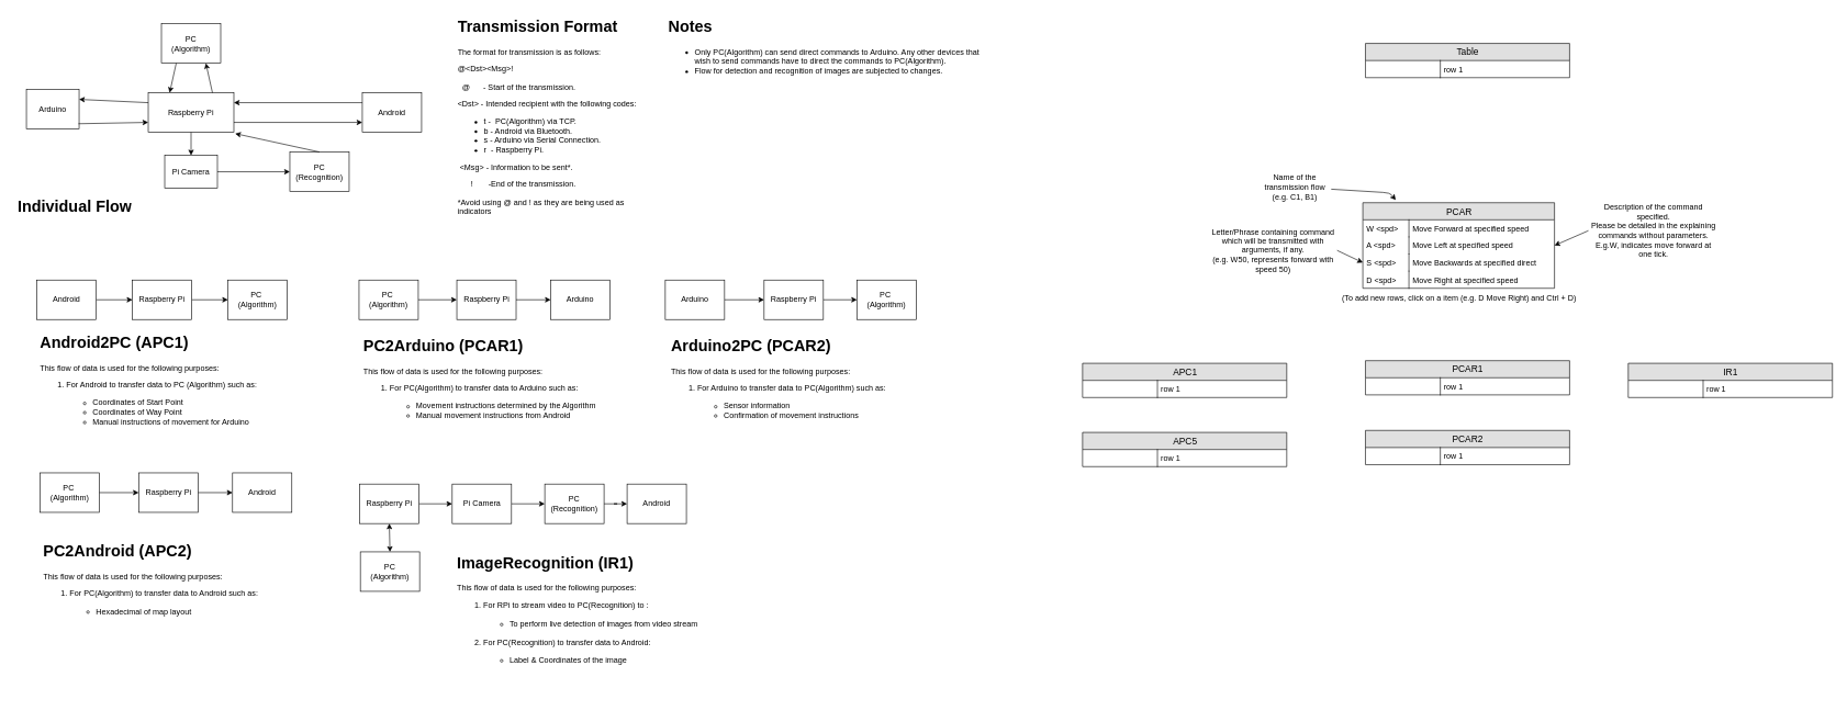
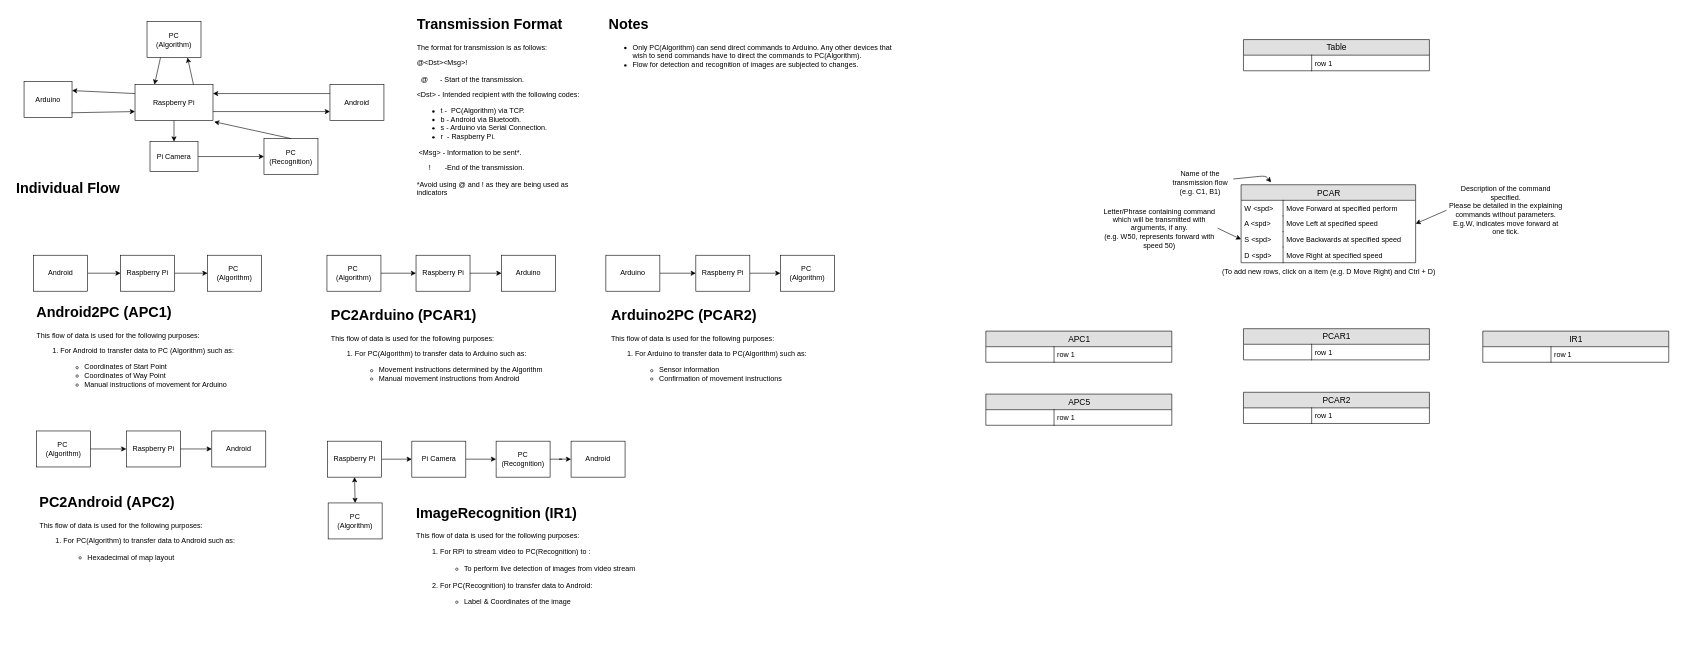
- <mxCell id="19" value="Name of the transmission flow&lt;br&gt;(e.g. C1, B1)" style="text;html=1;strokeColor=none;fillColor=none;align=center;verticalAlign=middle;whiteSpace=wrap;rounded=0;" vertex="1" parent="1"><mxGeometry x="1910" y="270.5" width="110" height="26" as="geometry" /></mxCell>
+ <mxCell id="19" value="Name of the transmission flow&lt;br&gt;(e.g. C1, B1)" style="text;html=1;strokeColor=none;fillColor=none;align=center;verticalAlign=middle;whiteSpace=wrap;rounded=0;" vertex="1" parent="1"><mxGeometry x="1945" y="290.5" width="110" height="26" as="geometry" /></mxCell>
- <mxCell id="26" value="            Move Forward at specified speed" style="shape=partialRectangle;top=0;left=0;right=0;bottom=0;align=left;verticalAlign=top;fillColor=none;spacingLeft=34;spacingRight=4;overflow=hidden;rotatable=0;points=[[0,0.5],[1,0.5]];portConstraint=eastwest;dropTarget=0;fontSize=12;" vertex="1" parent="25"><mxGeometry y="26" width="291" height="26" as="geometry" /></mxCell>
+ <mxCell id="26" value="            Move Forward at specified perform" style="shape=partialRectangle;top=0;left=0;right=0;bottom=0;align=left;verticalAlign=top;fillColor=none;spacingLeft=34;spacingRight=4;overflow=hidden;rotatable=0;points=[[0,0.5],[1,0.5]];portConstraint=eastwest;dropTarget=0;fontSize=12;" vertex="1" parent="25"><mxGeometry y="26" width="291" height="26" as="geometry" /></mxCell>
- <mxCell id="30" value="            Move Backwards at specified direct" style="shape=partialRectangle;top=0;left=0;right=0;bottom=0;align=left;verticalAlign=top;fillColor=none;spacingLeft=34;spacingRight=4;overflow=hidden;rotatable=0;points=[[0,0.5],[1,0.5]];portConstraint=eastwest;dropTarget=0;fontSize=12;" vertex="1" parent="25"><mxGeometry y="78" width="291" height="26" as="geometry" /></mxCell>
+ <mxCell id="30" value="            Move Backwards at specified speed" style="shape=partialRectangle;top=0;left=0;right=0;bottom=0;align=left;verticalAlign=top;fillColor=none;spacingLeft=34;spacingRight=4;overflow=hidden;rotatable=0;points=[[0,0.5],[1,0.5]];portConstraint=eastwest;dropTarget=0;fontSize=12;" vertex="1" parent="25"><mxGeometry y="78" width="291" height="26" as="geometry" /></mxCell>
